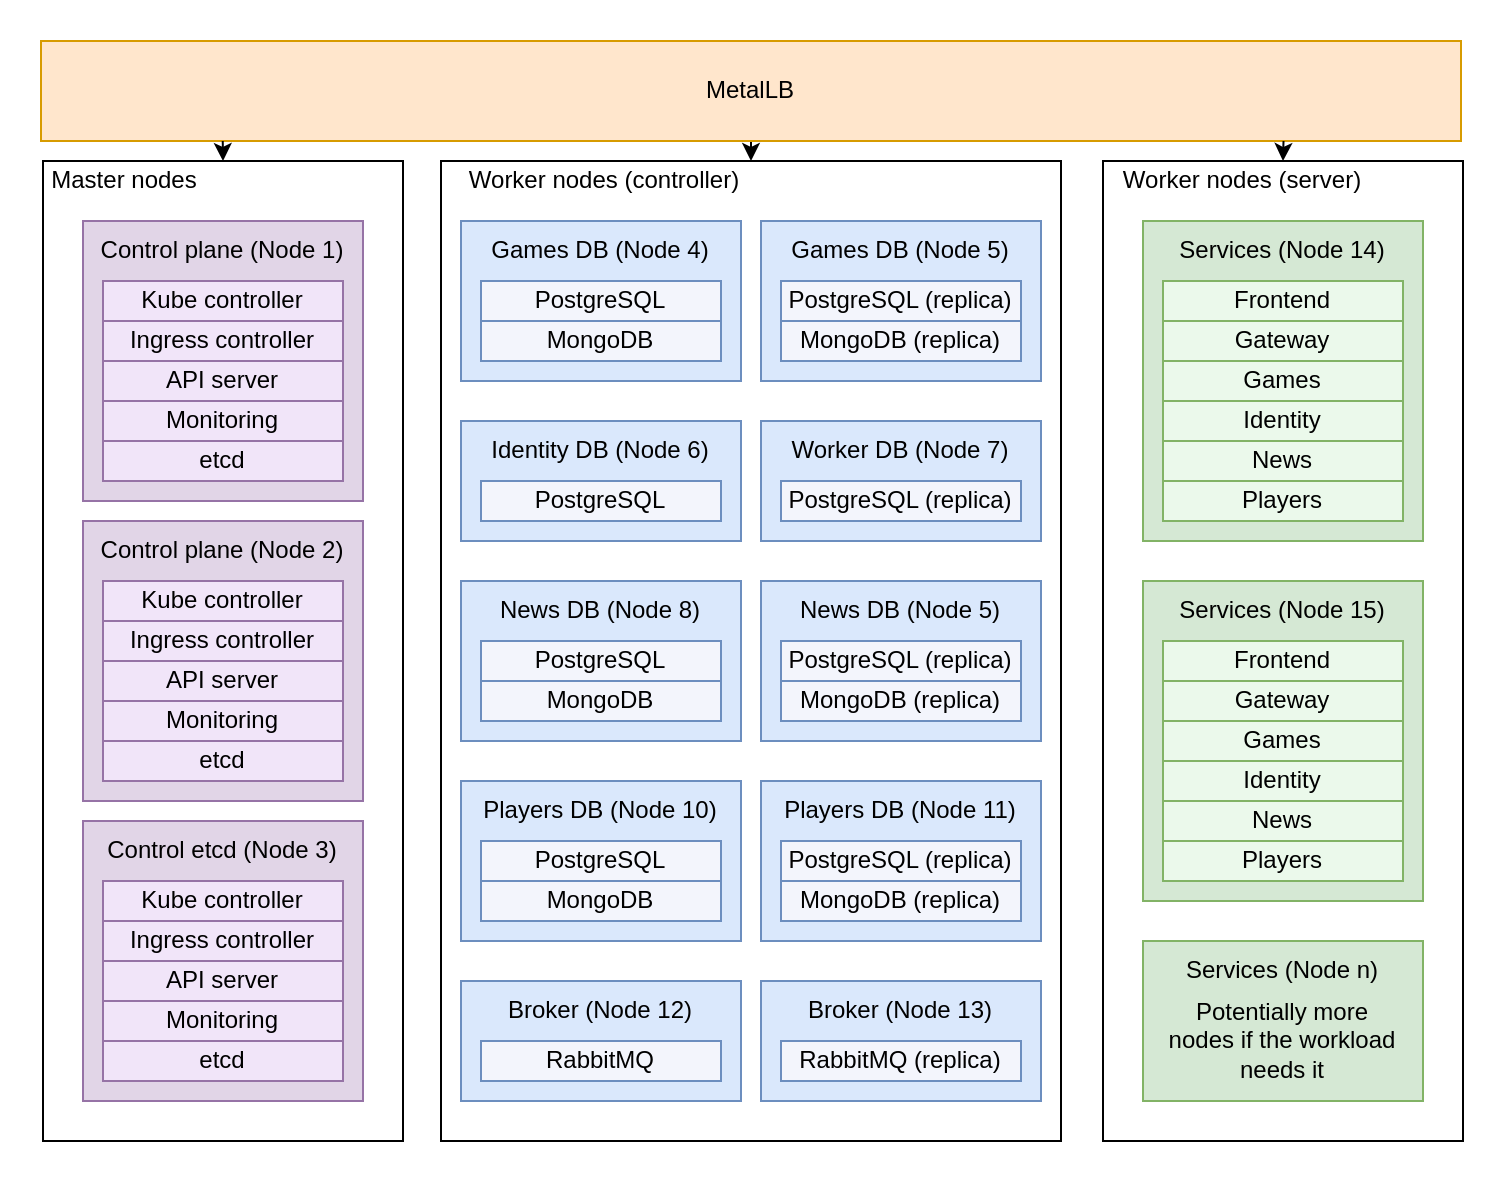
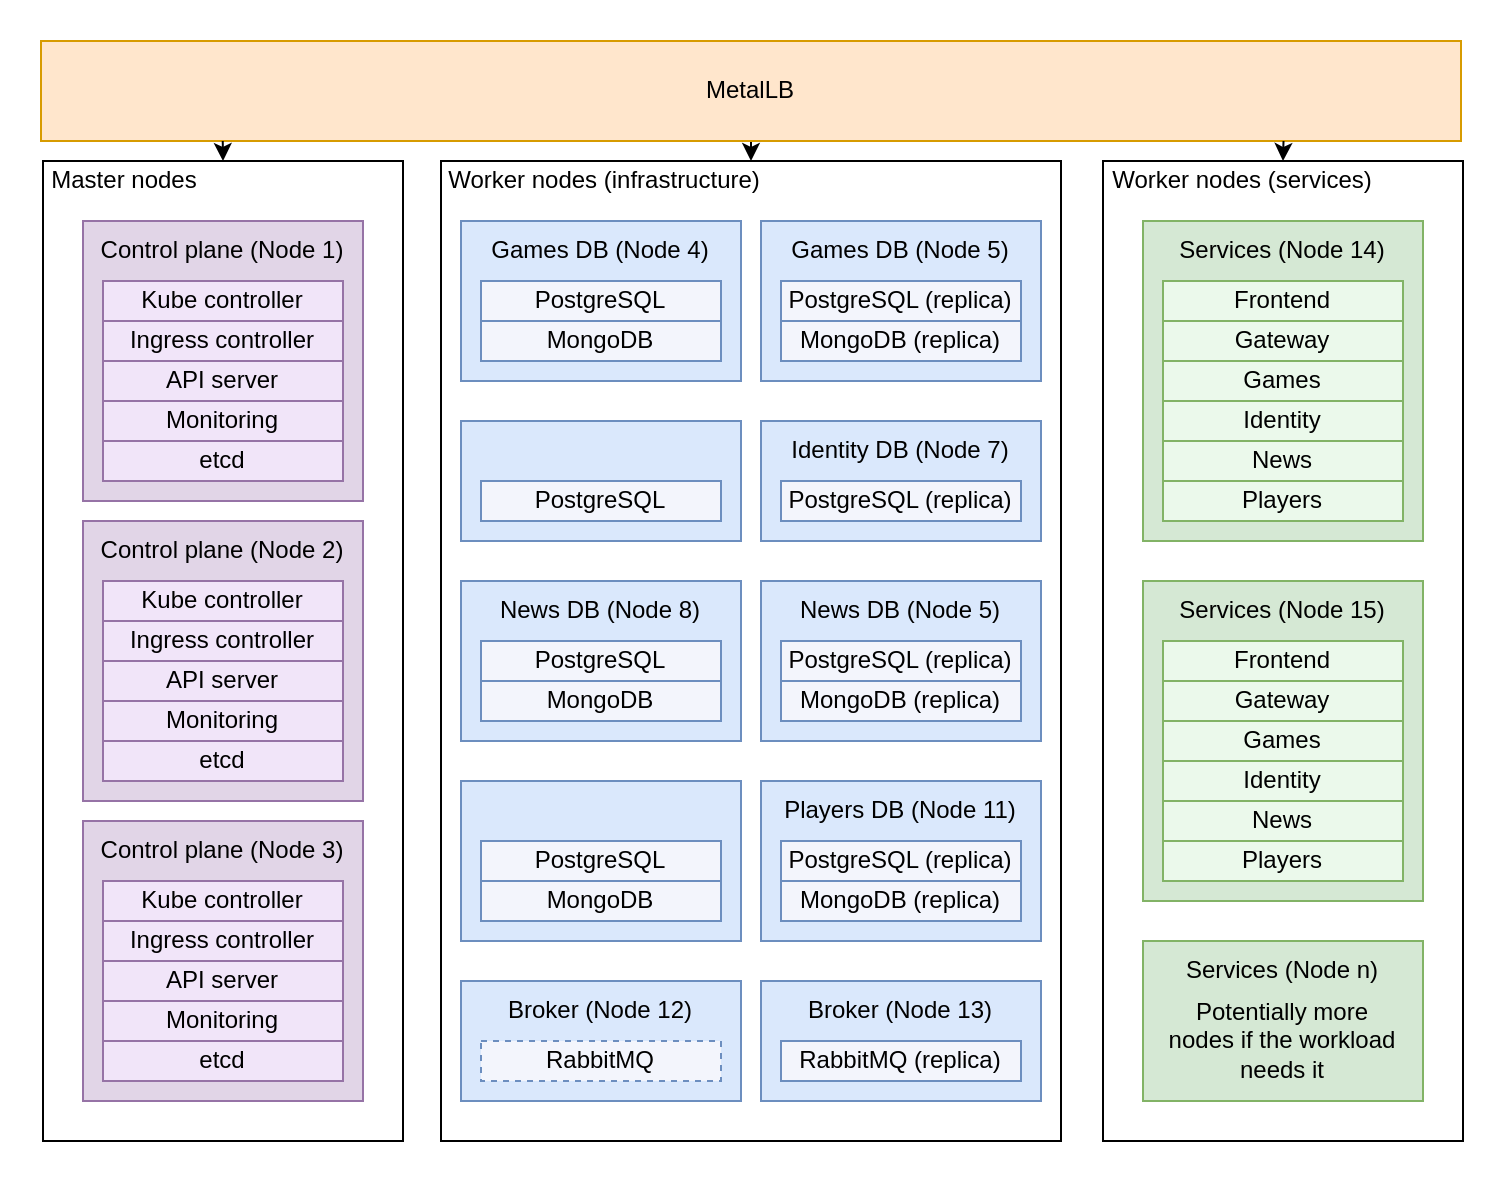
- <mxCell id="6" value="Worker nodes (controller)" style="text;html=1;align=center;verticalAlign=middle;whiteSpace=wrap;rounded=0;" vertex="1" parent="1"><mxGeometry x="221" y="80" width="162" height="20" as="geometry" /></mxCell>
+ <mxCell id="6" value="Worker nodes (infrastructure)" style="text;html=1;align=center;verticalAlign=middle;whiteSpace=wrap;rounded=0;" vertex="1" parent="1"><mxGeometry x="221" y="80" width="162" height="20" as="geometry" /></mxCell>
- <mxCell id="3" value="Worker nodes (server)" style="text;html=1;align=center;verticalAlign=middle;whiteSpace=wrap;rounded=0;" vertex="1" parent="1"><mxGeometry x="551" y="80" width="140" height="20" as="geometry" /></mxCell>
+ <mxCell id="3" value="Worker nodes (services)" style="text;html=1;align=center;verticalAlign=middle;whiteSpace=wrap;rounded=0;" vertex="1" parent="1"><mxGeometry x="551" y="80" width="140" height="20" as="geometry" /></mxCell>
- <mxCell id="23" value="Identity DB (Node 6)" style="text;html=1;align=center;verticalAlign=middle;whiteSpace=wrap;rounded=0;" vertex="1" parent="1"><mxGeometry x="230" y="210" width="140" height="30" as="geometry" /></mxCell>
- <mxCell id="26" value="Worker DB (Node 7)" style="text;html=1;align=center;verticalAlign=middle;whiteSpace=wrap;rounded=0;" vertex="1" parent="1"><mxGeometry x="380" y="210" width="140" height="30" as="geometry" /></mxCell>
+ <mxCell id="26" value="Identity DB (Node 7)" style="text;html=1;align=center;verticalAlign=middle;whiteSpace=wrap;rounded=0;" vertex="1" parent="1"><mxGeometry x="380" y="210" width="140" height="30" as="geometry" /></mxCell>
- <mxCell id="37" value="Players&amp;nbsp;&lt;span style=&quot;background-color: transparent; color: light-dark(rgb(0, 0, 0), rgb(255, 255, 255));&quot;&gt;DB (Node 10)&lt;/span&gt;" style="text;html=1;align=center;verticalAlign=middle;whiteSpace=wrap;rounded=0;" vertex="1" parent="1"><mxGeometry x="230" y="390" width="140" height="30" as="geometry" /></mxCell>
- <mxCell id="73" value="Control etcd (Node 3)" style="text;html=1;align=center;verticalAlign=middle;whiteSpace=wrap;rounded=0;" vertex="1" parent="1"><mxGeometry x="41" y="410" width="140" height="30" as="geometry" /></mxCell>
+ <mxCell id="73" value="Control plane (Node 3)" style="text;html=1;align=center;verticalAlign=middle;whiteSpace=wrap;rounded=0;" vertex="1" parent="1"><mxGeometry x="41" y="410" width="140" height="30" as="geometry" /></mxCell>
- <mxCell id="46" value="RabbitMQ" style="rounded=0;whiteSpace=wrap;html=1;fillColor=#F3F5FC;strokeColor=#6c8ebf;" vertex="1" parent="1"><mxGeometry x="240" y="520" width="120" height="20" as="geometry" /></mxCell>
+ <mxCell id="46" value="RabbitMQ" style="rounded=0;whiteSpace=wrap;html=1;fillColor=#F3F5FC;strokeColor=#6c8ebf;dashed=1;" vertex="1" parent="1"><mxGeometry x="240" y="520" width="120" height="20" as="geometry" /></mxCell>
